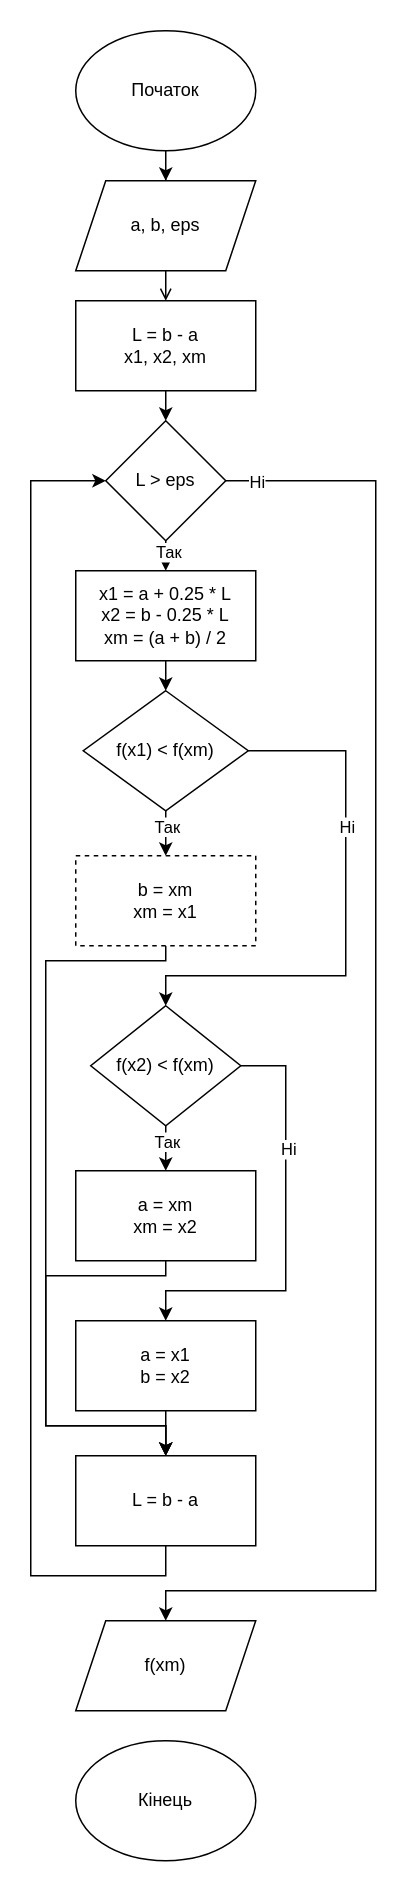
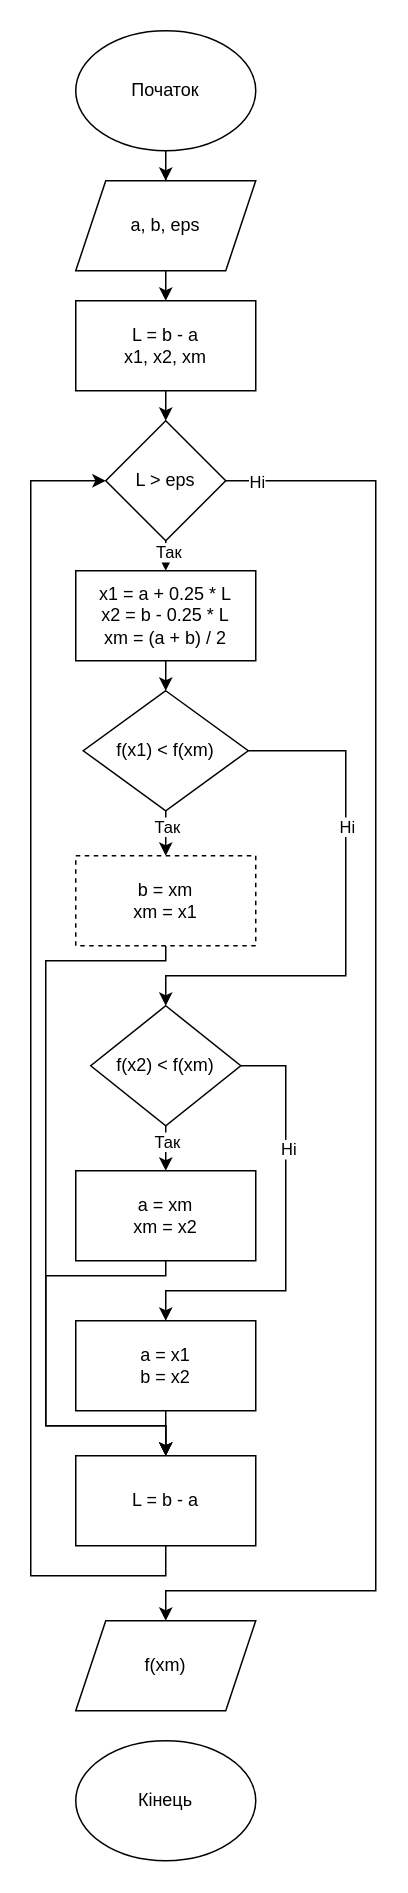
- <mxCell id="2" style="edgeStyle=orthogonalEdgeStyle;rounded=0;orthogonalLoop=1;jettySize=auto;html=1;exitX=0.5;exitY=1;exitDx=0;exitDy=0;entryX=0.5;entryY=0;entryDx=0;entryDy=0;endArrow=open;" edge="1" parent="1" source="3" target="8"><mxGeometry relative="1" as="geometry" /></mxCell>
+ <mxCell id="2" style="edgeStyle=orthogonalEdgeStyle;rounded=0;orthogonalLoop=1;jettySize=auto;html=1;exitX=0.5;exitY=1;exitDx=0;exitDy=0;entryX=0.5;entryY=0;entryDx=0;entryDy=0;" edge="1" parent="1" source="3" target="8"><mxGeometry relative="1" as="geometry" /></mxCell>
